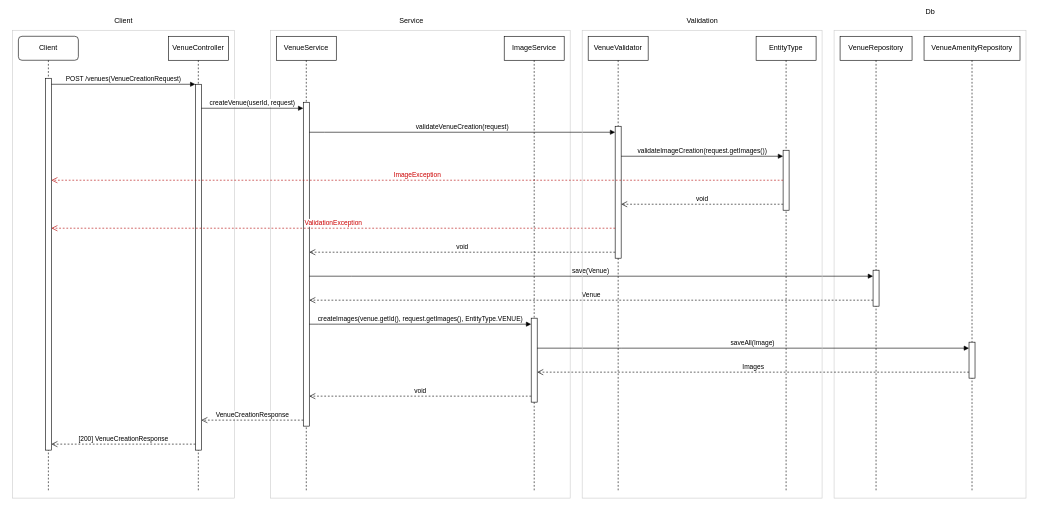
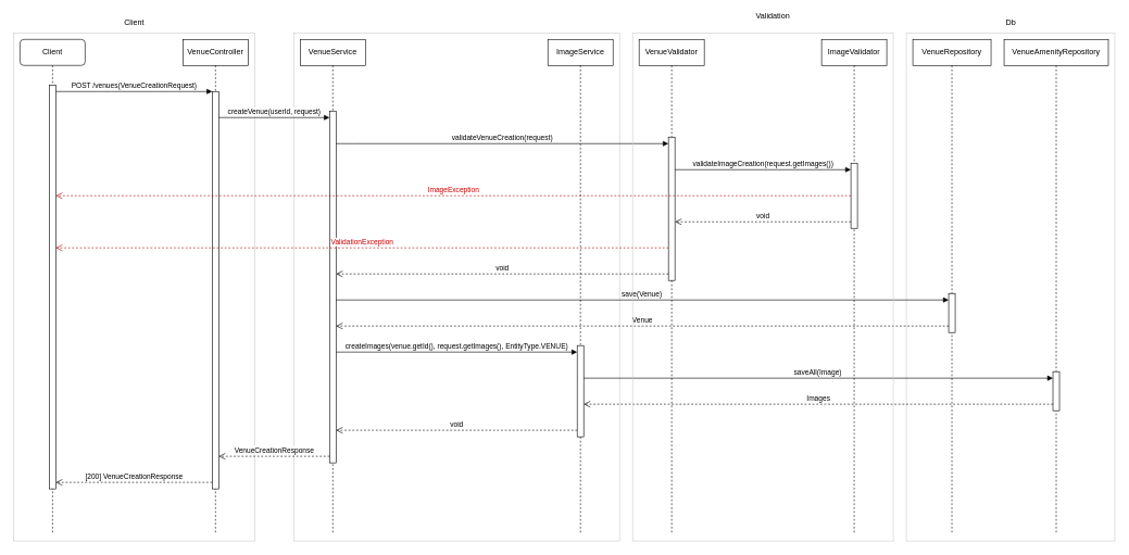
- <mxCell id="37" value="Db" style="text;html=1;align=center;verticalAlign=middle;resizable=0;points=[];autosize=1;strokeColor=none;fillColor=none;" parent="1" vertex="1"><mxGeometry x="1530" y="5" width="40" height="30" as="geometry" /></mxCell>
+ <mxCell id="37" value="Db" style="text;html=1;align=center;verticalAlign=middle;resizable=0;points=[];autosize=1;strokeColor=none;fillColor=none;" parent="1" vertex="1"><mxGeometry x="1530" width="40" height="30" as="geometry" y="20" /></mxCell>
- <mxCell id="35" value="Service" style="text;html=1;align=center;verticalAlign=middle;resizable=0;points=[];autosize=1;strokeColor=none;fillColor=none;" parent="1" vertex="1"><mxGeometry x="655" width="60" height="30" as="geometry" y="20" /></mxCell>
- <mxCell id="18" value="Validation" style="text;html=1;align=center;verticalAlign=middle;resizable=0;points=[];autosize=1;strokeColor=none;fillColor=none;" parent="1" vertex="1"><mxGeometry x="1130" width="80" height="30" as="geometry" y="20" /></mxCell>
+ <mxCell id="18" value="Validation" style="text;html=1;align=center;verticalAlign=middle;resizable=0;points=[];autosize=1;strokeColor=none;fillColor=none;" parent="1" vertex="1"><mxGeometry x="1145" y="10" width="80" height="30" as="geometry" /></mxCell>
- <mxCell id="15" value="EntityType" style="shape=umlLifeline;perimeter=lifelinePerimeter;whiteSpace=wrap;html=1;container=0;dropTarget=0;collapsible=0;recursiveResize=0;outlineConnect=0;portConstraint=eastwest;newEdgeStyle={&quot;edgeStyle&quot;:&quot;elbowEdgeStyle&quot;,&quot;elbow&quot;:&quot;vertical&quot;,&quot;curved&quot;:0,&quot;rounded&quot;:0};" parent="1" vertex="1"><mxGeometry x="1260" y="60" width="100" height="760" as="geometry" /></mxCell>
+ <mxCell id="15" value="ImageValidator" style="shape=umlLifeline;perimeter=lifelinePerimeter;whiteSpace=wrap;html=1;container=0;dropTarget=0;collapsible=0;recursiveResize=0;outlineConnect=0;portConstraint=eastwest;newEdgeStyle={&quot;edgeStyle&quot;:&quot;elbowEdgeStyle&quot;,&quot;elbow&quot;:&quot;vertical&quot;,&quot;curved&quot;:0,&quot;rounded&quot;:0};" parent="1" vertex="1"><mxGeometry x="1260" y="60" width="100" height="760" as="geometry" /></mxCell>
